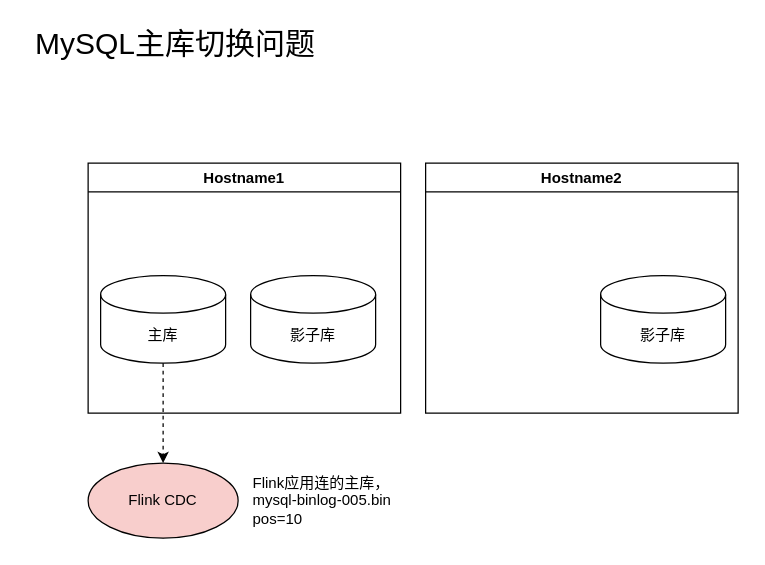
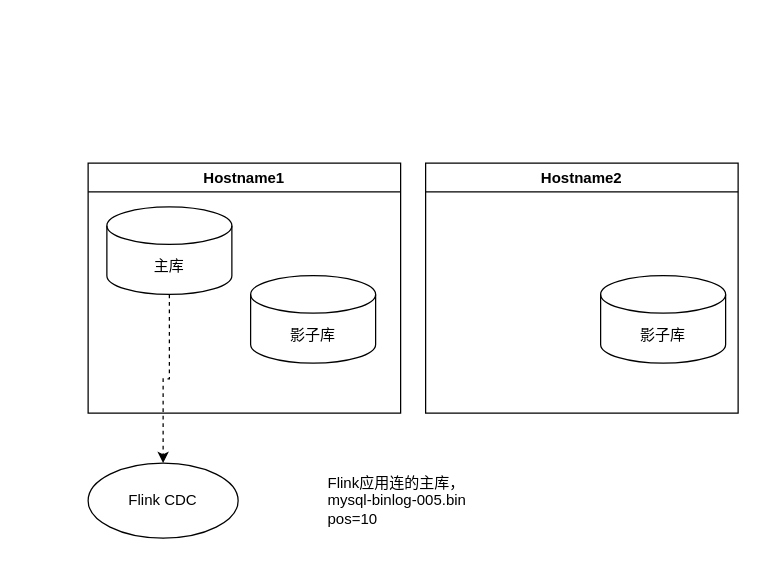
- <mxCell id="2" value="&lt;font style=&quot;font-size: 24px;&quot;&gt;MySQL主库切换问题&lt;/font&gt;" style="text;html=1;strokeColor=none;fillColor=none;align=center;verticalAlign=middle;whiteSpace=wrap;rounded=0;" vertex="1" parent="1"><mxGeometry x="20" y="20" width="240" height="30" as="geometry" /></mxCell>
- <mxCell id="4" value="主库" style="shape=cylinder3;whiteSpace=wrap;html=1;boundedLbl=1;backgroundOutline=1;size=15;" vertex="1" parent="1"><mxGeometry x="80" y="220" width="100" height="70" as="geometry" /></mxCell>
+ <mxCell id="4" value="主库" style="shape=cylinder3;whiteSpace=wrap;html=1;boundedLbl=1;backgroundOutline=1;size=15;" vertex="1" parent="1"><mxGeometry x="85" y="165" width="100" height="70" as="geometry" /></mxCell>
- <mxCell id="10" value="Flink CDC" style="ellipse;whiteSpace=wrap;html=1;fillColor=#f8cecc;" vertex="1" parent="1"><mxGeometry x="70" y="370" width="120" height="60" as="geometry" /></mxCell>
+ <mxCell id="10" value="Flink CDC" style="ellipse;whiteSpace=wrap;html=1;" vertex="1" parent="1"><mxGeometry x="70" y="370" width="120" height="60" as="geometry" /></mxCell>
- <mxCell id="11" value="Flink应用连的主库，&lt;br&gt;mysql-binlog-005.bin &lt;br&gt;pos=10" style="text;html=1;align=left;verticalAlign=middle;resizable=0;points=[];autosize=1;strokeColor=none;fillColor=none;" vertex="1" parent="1"><mxGeometry x="200" y="370" width="130" height="60" as="geometry" /></mxCell>
+ <mxCell id="11" value="Flink应用连的主库，&lt;br&gt;mysql-binlog-005.bin &lt;br&gt;pos=10" style="text;html=1;align=left;verticalAlign=middle;resizable=0;points=[];autosize=1;strokeColor=none;fillColor=none;" vertex="1" parent="1"><mxGeometry x="260" y="370" width="130" height="60" as="geometry" /></mxCell>
